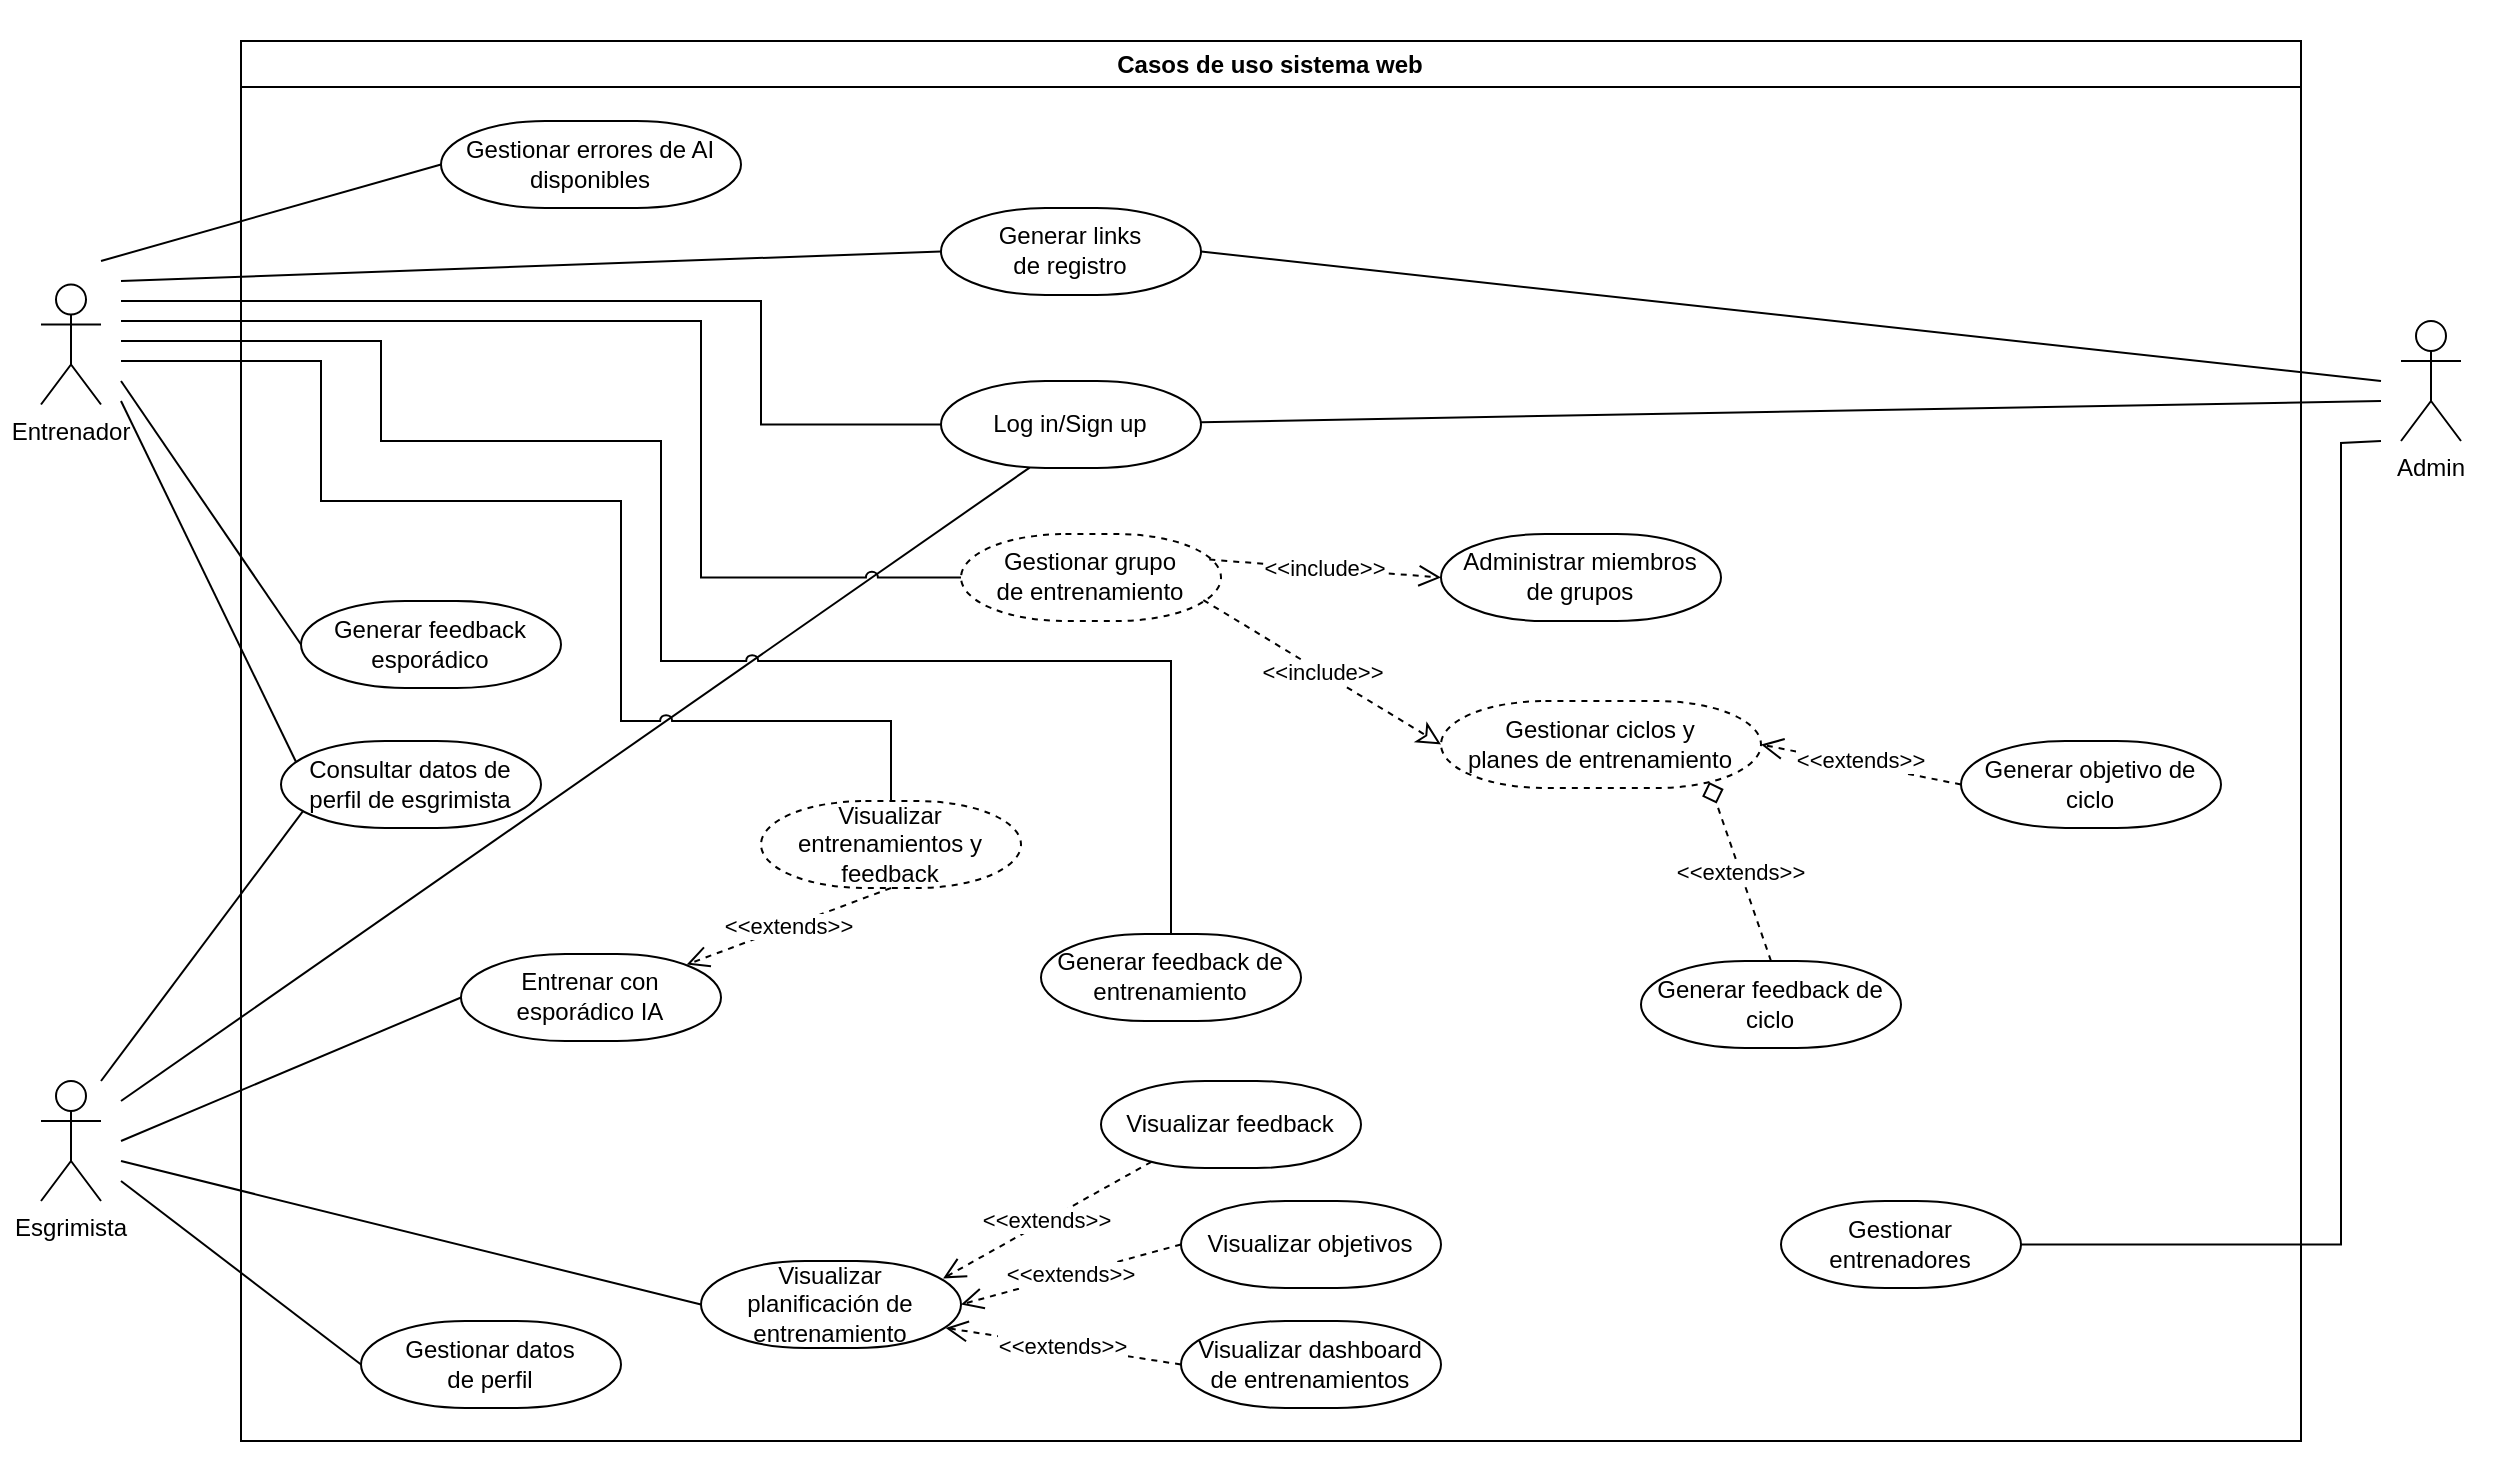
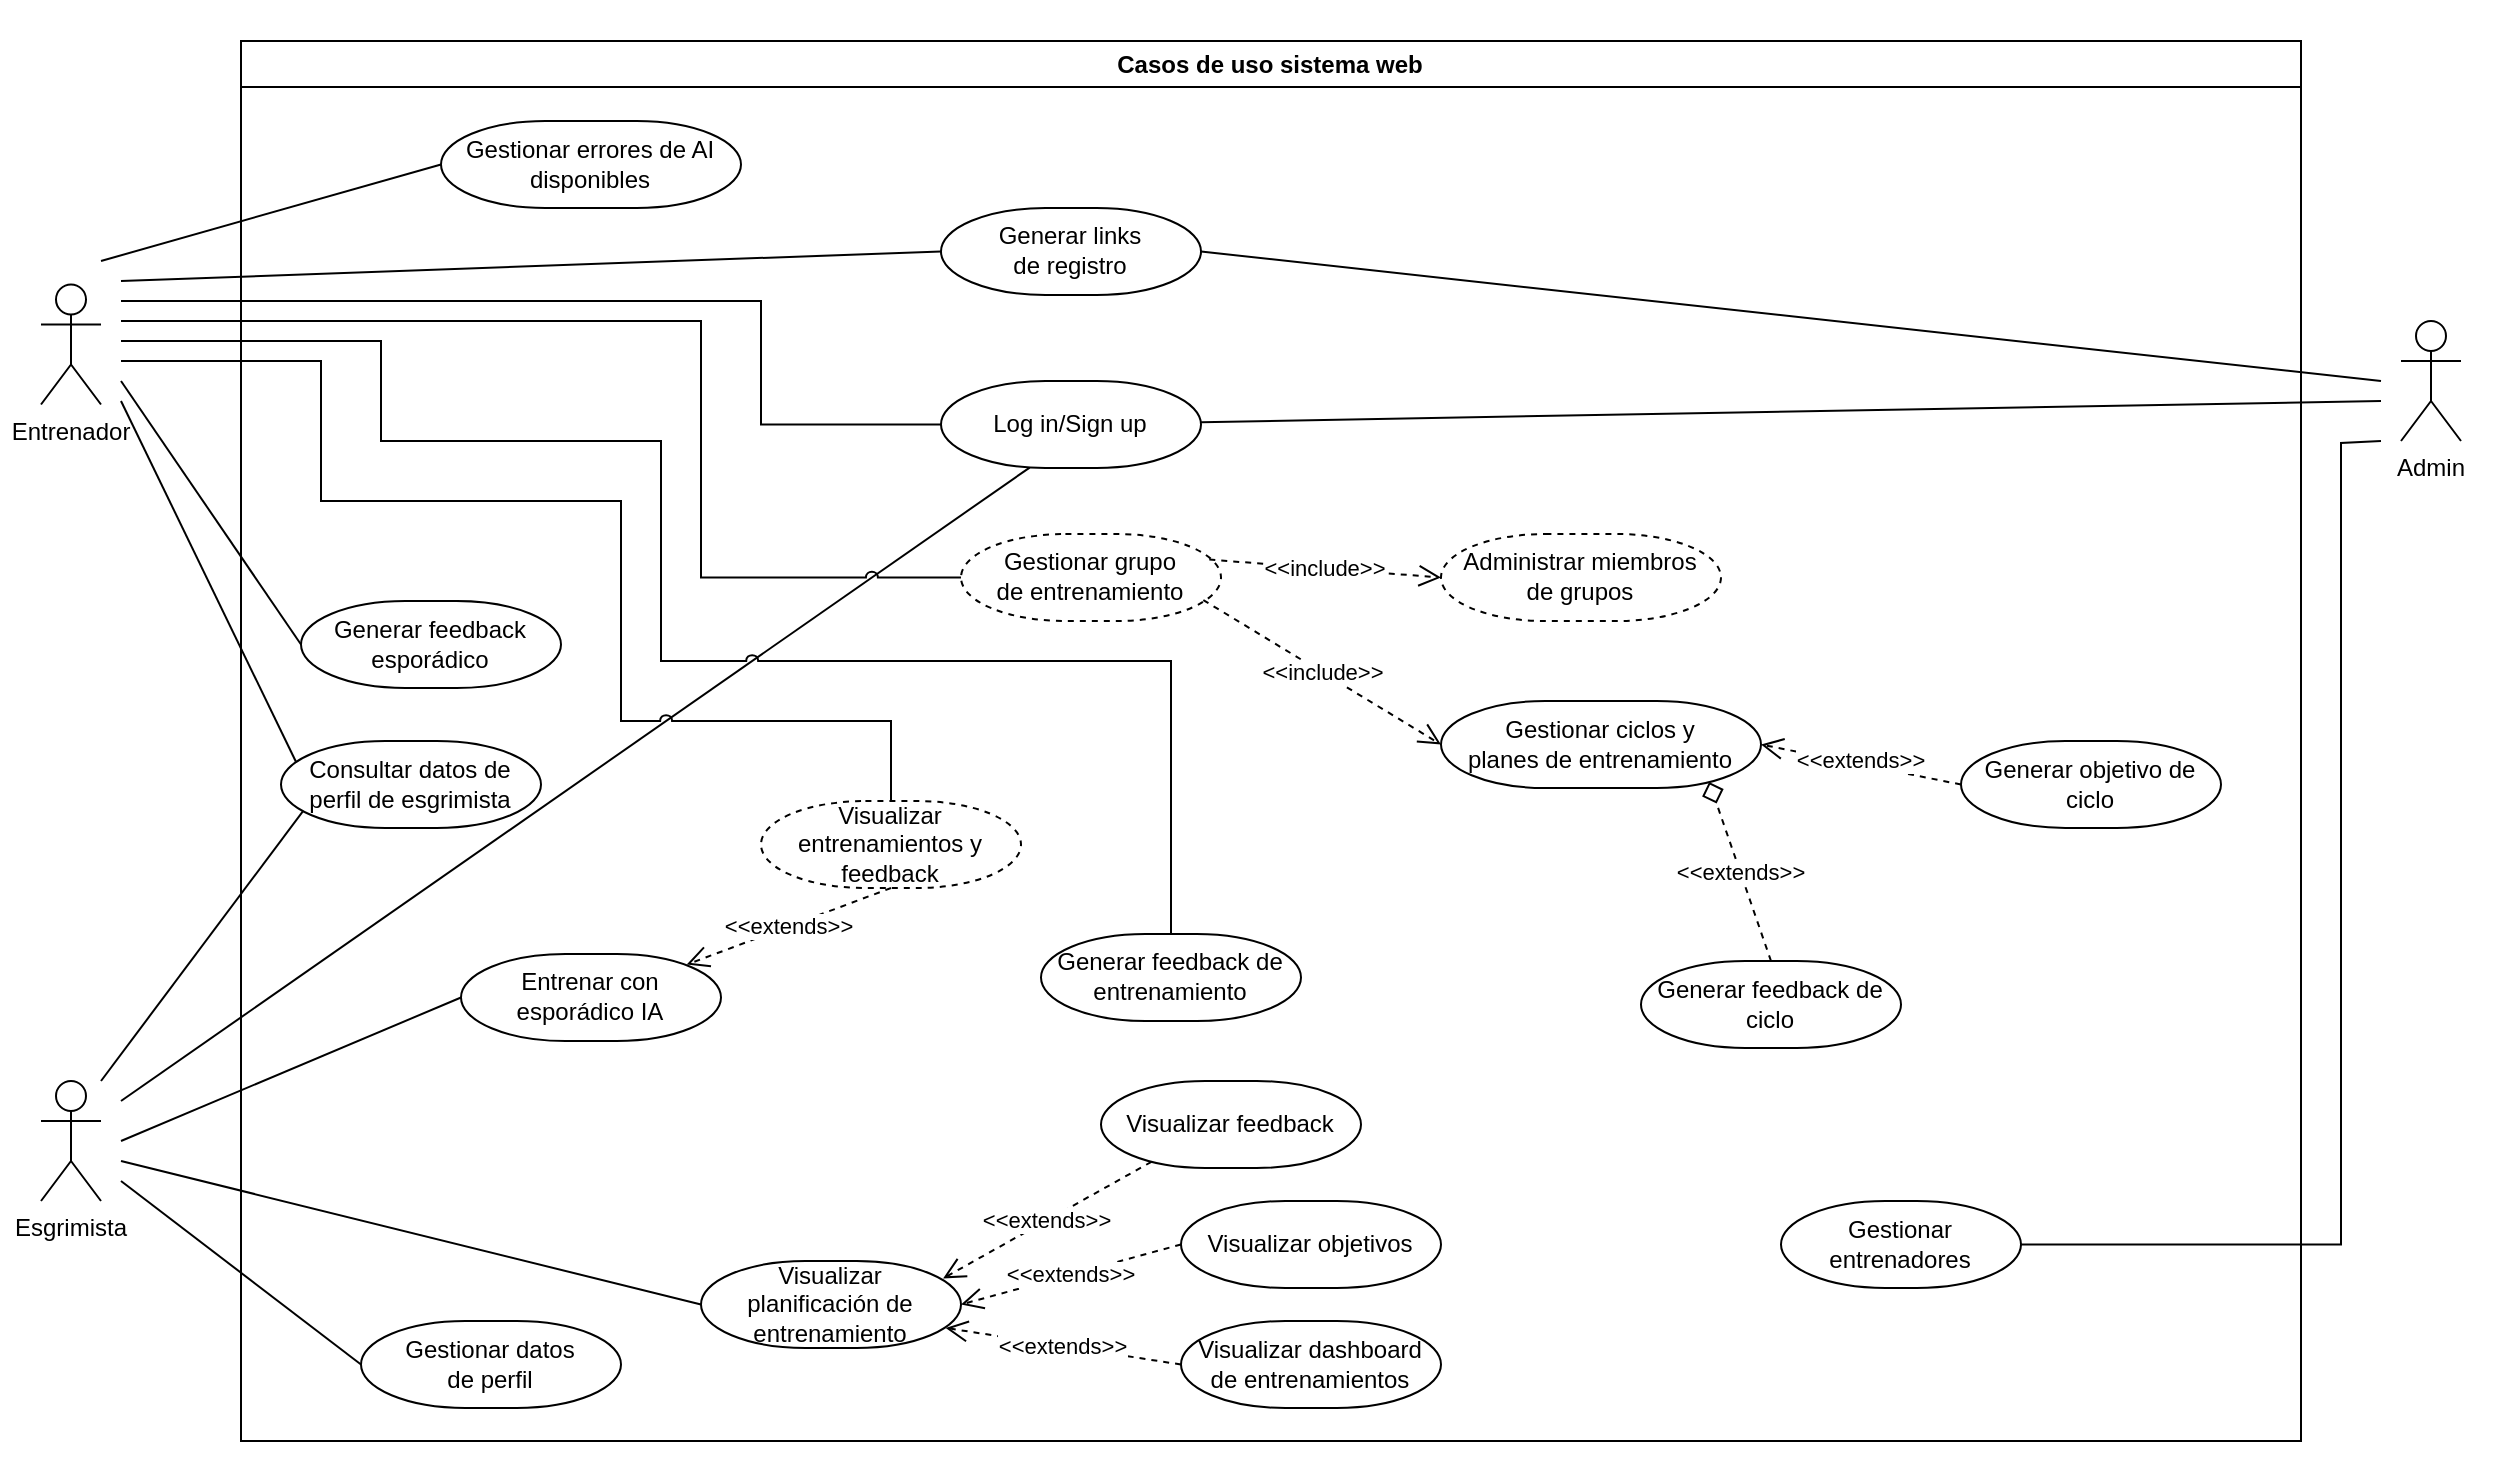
- <mxCell id="28" value="Administrar miembros&lt;br&gt;de grupos" style="rounded=1;whiteSpace=wrap;html=1;perimeterSpacing=0;arcSize=120;" parent="1" vertex="1"><mxGeometry x="720" y="266.5" width="140" height="43.5" as="geometry" /></mxCell>
+ <mxCell id="28" value="Administrar miembros&lt;br&gt;de grupos" style="rounded=1;whiteSpace=wrap;html=1;perimeterSpacing=0;arcSize=120;dashed=1;" parent="1" vertex="1"><mxGeometry x="720" y="266.5" width="140" height="43.5" as="geometry" /></mxCell>
- <mxCell id="36" value="&amp;lt;&amp;lt;include&amp;gt;&amp;gt;" style="endArrow=classic;endSize=9;endFill=0;html=1;rounded=0;dashed=1;exitX=0.932;exitY=0.759;exitDx=0;exitDy=0;exitPerimeter=0;entryX=0;entryY=0.5;entryDx=0;entryDy=0;" parent="1" source="27" target="29" edge="1"><mxGeometry width="160" relative="1" as="geometry"><mxPoint x="570" y="416" as="sourcePoint" /><mxPoint x="670" y="332" as="targetPoint" /></mxGeometry></mxCell>
+ <mxCell id="36" value="&amp;lt;&amp;lt;include&amp;gt;&amp;gt;" style="endArrow=open;endSize=9;endFill=0;html=1;rounded=0;dashed=1;exitX=0.932;exitY=0.759;exitDx=0;exitDy=0;exitPerimeter=0;entryX=0;entryY=0.5;entryDx=0;entryDy=0;" parent="1" source="27" target="29" edge="1"><mxGeometry width="160" relative="1" as="geometry"><mxPoint x="570" y="416" as="sourcePoint" /><mxPoint x="670" y="332" as="targetPoint" /></mxGeometry></mxCell>
- <mxCell id="29" value="Gestionar ciclos y &lt;br&gt;planes de entrenamiento" style="rounded=1;whiteSpace=wrap;html=1;perimeterSpacing=0;arcSize=120;dashed=1;" parent="1" vertex="1"><mxGeometry x="720" y="350" width="160" height="43.5" as="geometry" /></mxCell>
+ <mxCell id="29" value="Gestionar ciclos y &lt;br&gt;planes de entrenamiento" style="rounded=1;whiteSpace=wrap;html=1;perimeterSpacing=0;arcSize=120;" parent="1" vertex="1"><mxGeometry x="720" y="350" width="160" height="43.5" as="geometry" /></mxCell>
